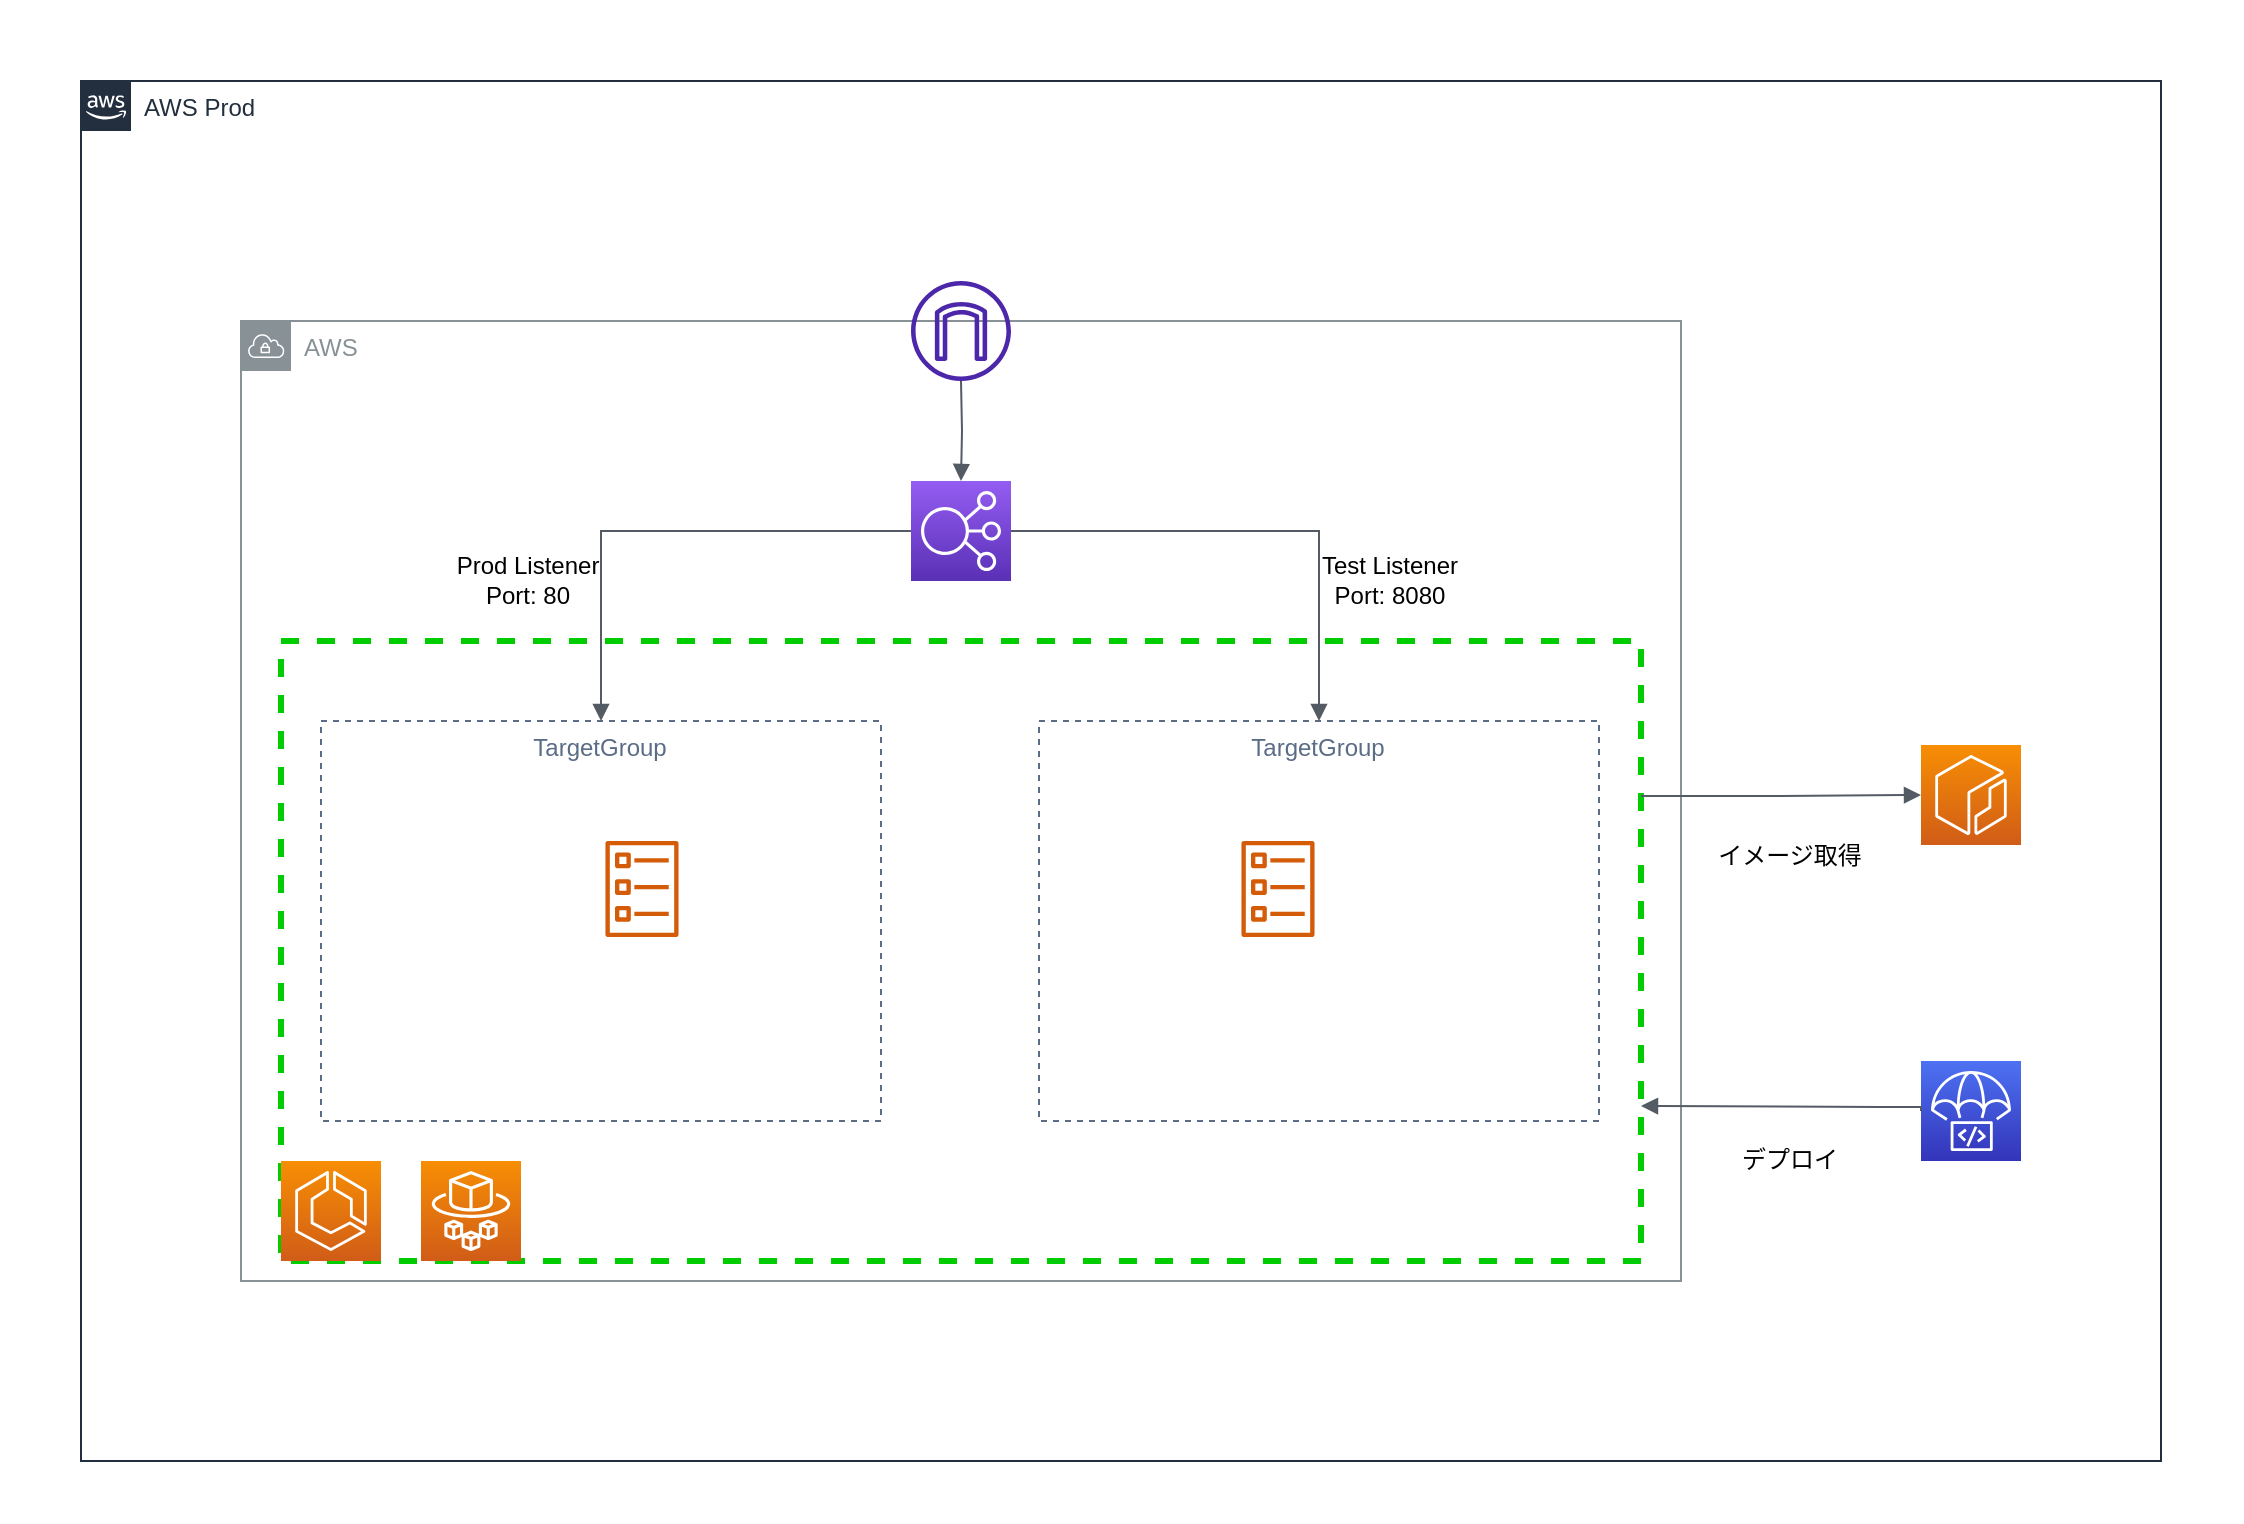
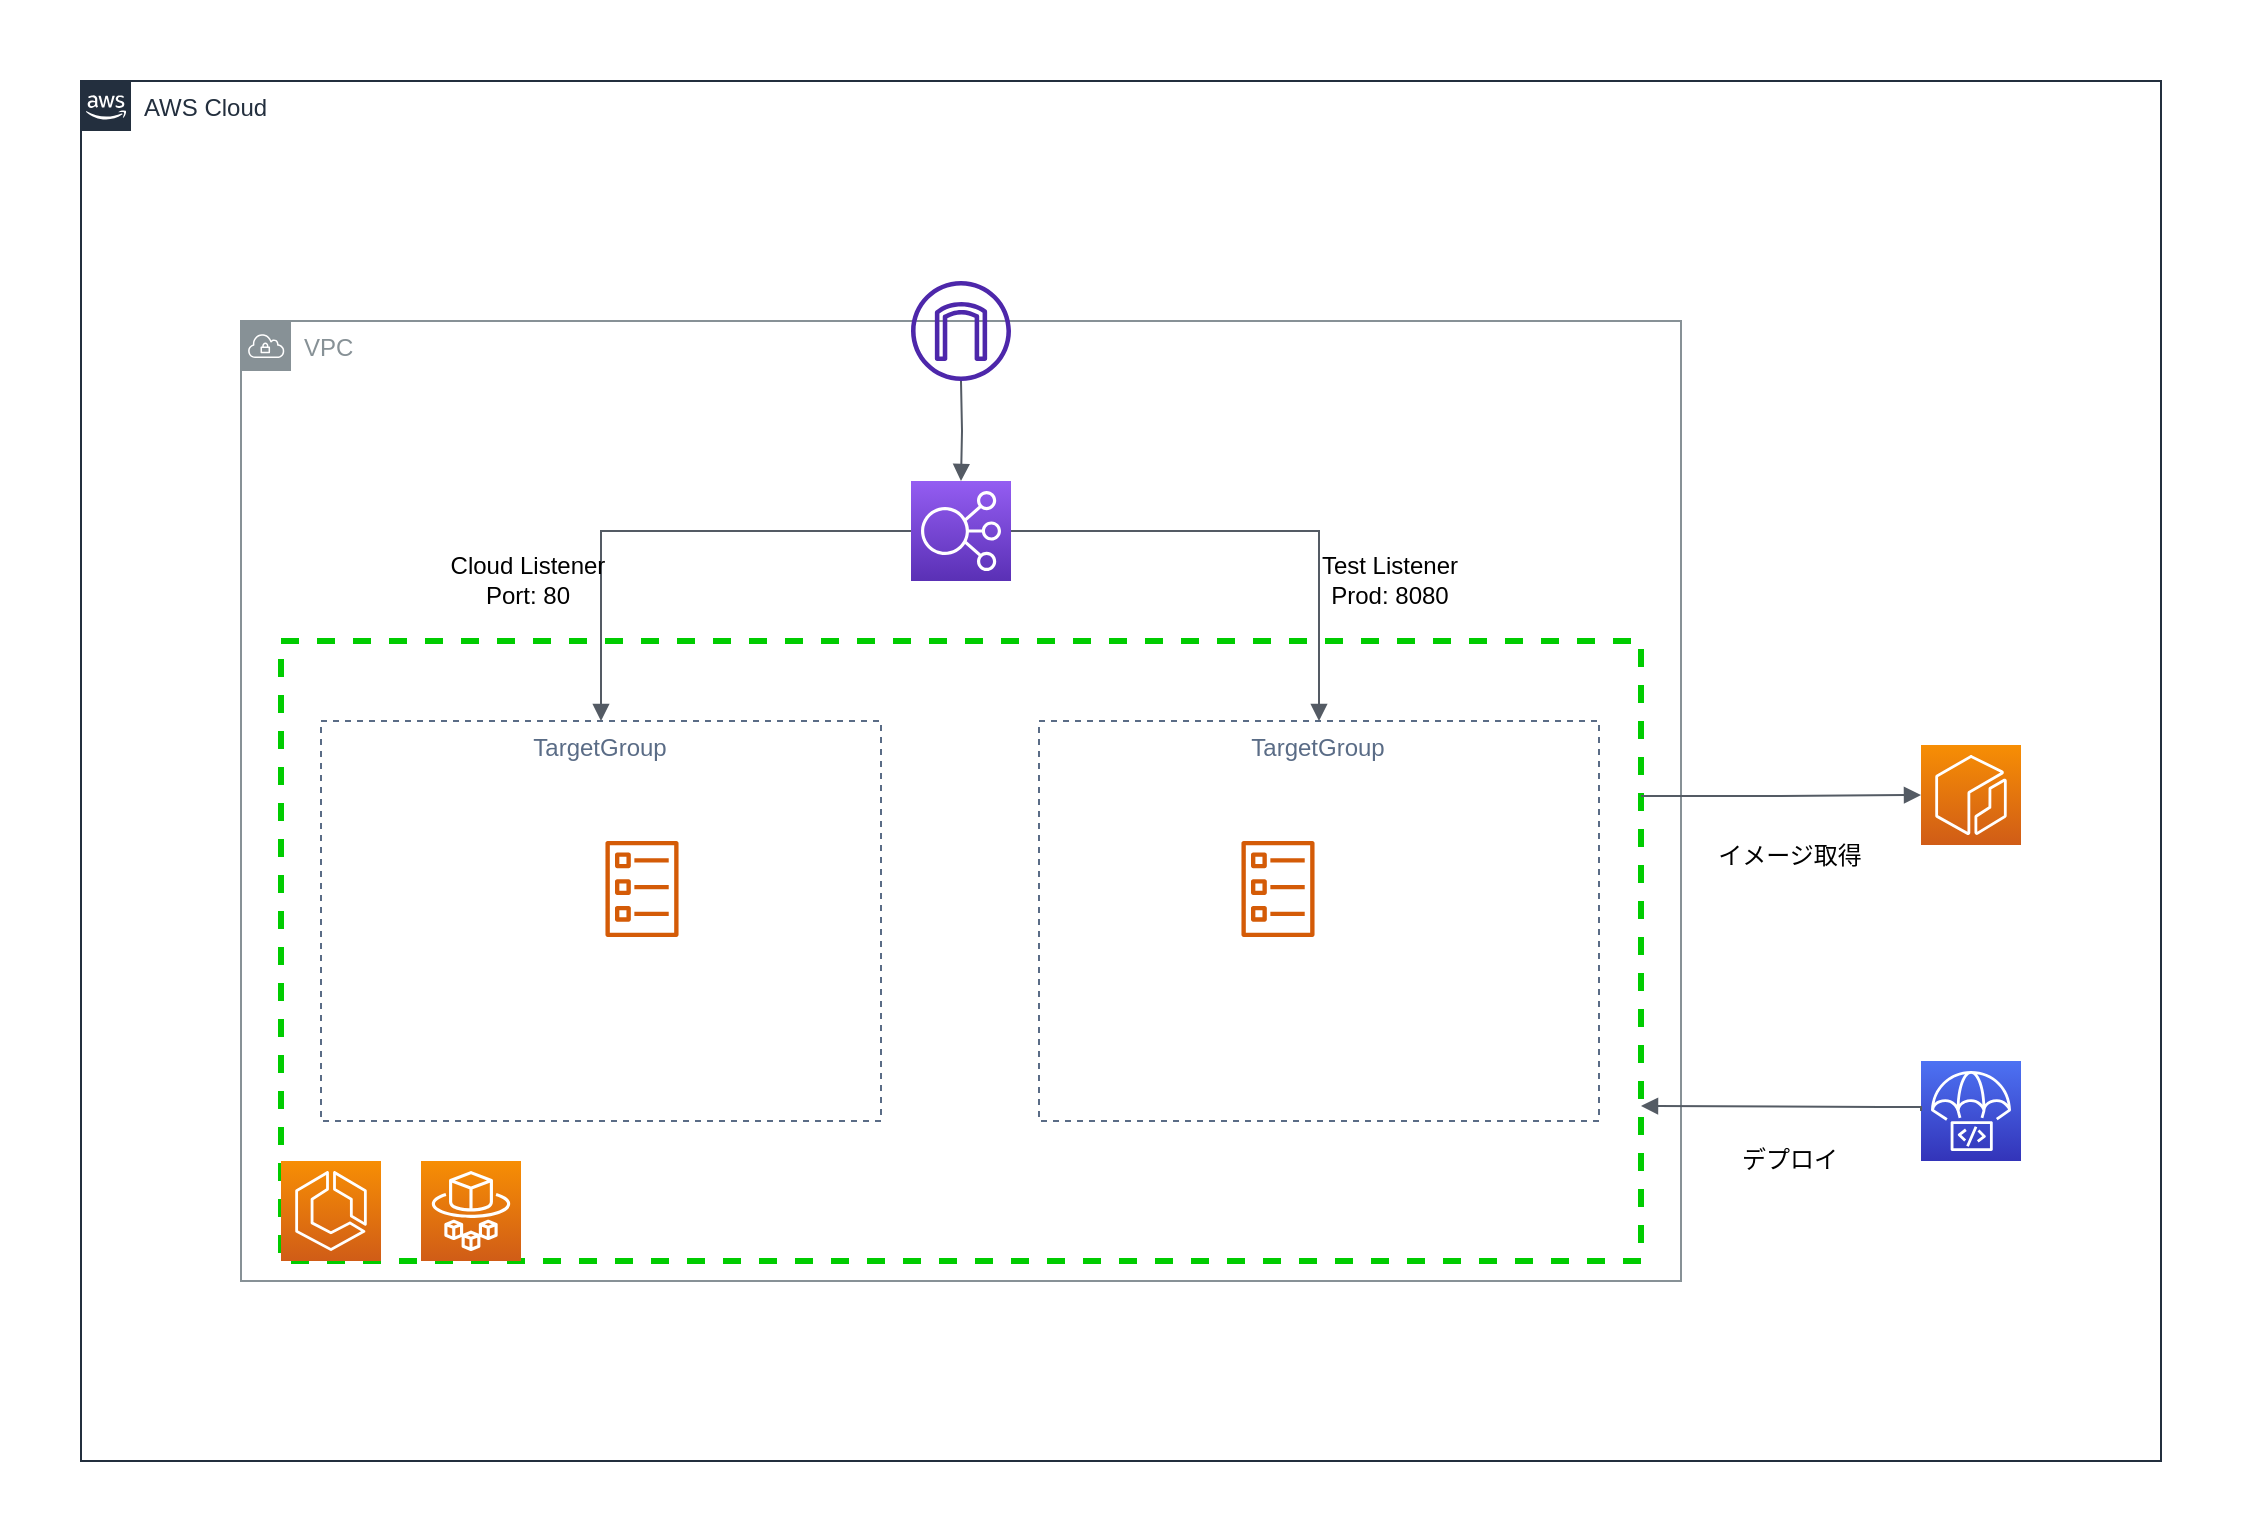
- <mxCell id="3" value="AWS Prod" style="points=[[0,0],[0.25,0],[0.5,0],[0.75,0],[1,0],[1,0.25],[1,0.5],[1,0.75],[1,1],[0.75,1],[0.5,1],[0.25,1],[0,1],[0,0.75],[0,0.5],[0,0.25]];outlineConnect=0;gradientColor=none;html=1;whiteSpace=wrap;fontSize=12;fontStyle=0;container=1;pointerEvents=0;collapsible=0;recursiveResize=0;shape=mxgraph.aws4.group;grIcon=mxgraph.aws4.group_aws_cloud_alt;strokeColor=#232F3E;fillColor=none;verticalAlign=top;align=left;spacingLeft=30;fontColor=#232F3E;dashed=0;" vertex="1" parent="1"><mxGeometry x="40" y="40" width="1040" height="690" as="geometry" /></mxCell>
+ <mxCell id="3" value="AWS Cloud" style="points=[[0,0],[0.25,0],[0.5,0],[0.75,0],[1,0],[1,0.25],[1,0.5],[1,0.75],[1,1],[0.75,1],[0.5,1],[0.25,1],[0,1],[0,0.75],[0,0.5],[0,0.25]];outlineConnect=0;gradientColor=none;html=1;whiteSpace=wrap;fontSize=12;fontStyle=0;container=1;pointerEvents=0;collapsible=0;recursiveResize=0;shape=mxgraph.aws4.group;grIcon=mxgraph.aws4.group_aws_cloud_alt;strokeColor=#232F3E;fillColor=none;verticalAlign=top;align=left;spacingLeft=30;fontColor=#232F3E;dashed=0;" vertex="1" parent="1"><mxGeometry x="40" y="40" width="1040" height="690" as="geometry" /></mxCell>
- <mxCell id="4" value="AWS" style="sketch=0;outlineConnect=0;gradientColor=none;html=1;whiteSpace=wrap;fontSize=12;fontStyle=0;shape=mxgraph.aws4.group;grIcon=mxgraph.aws4.group_vpc;strokeColor=#879196;fillColor=none;verticalAlign=top;align=left;spacingLeft=30;fontColor=#879196;dashed=0;" vertex="1" parent="3"><mxGeometry x="80" y="120" width="720" height="480" as="geometry" /></mxCell>
+ <mxCell id="4" value="VPC" style="sketch=0;outlineConnect=0;gradientColor=none;html=1;whiteSpace=wrap;fontSize=12;fontStyle=0;shape=mxgraph.aws4.group;grIcon=mxgraph.aws4.group_vpc;strokeColor=#879196;fillColor=none;verticalAlign=top;align=left;spacingLeft=30;fontColor=#879196;dashed=0;" vertex="1" parent="3"><mxGeometry x="80" y="120" width="720" height="480" as="geometry" /></mxCell>
- <mxCell id="18" value="Prod Listener&lt;br&gt;Port: 80" style="text;html=1;strokeColor=none;fillColor=none;align=center;verticalAlign=middle;whiteSpace=wrap;rounded=0;strokeWidth=3;" vertex="1" parent="3"><mxGeometry x="149" y="210" width="150" height="80" as="geometry" /></mxCell>
+ <mxCell id="18" value="Cloud Listener&lt;br&gt;Port: 80" style="text;html=1;strokeColor=none;fillColor=none;align=center;verticalAlign=middle;whiteSpace=wrap;rounded=0;strokeWidth=3;" vertex="1" parent="3"><mxGeometry x="149" y="210" width="150" height="80" as="geometry" /></mxCell>
- <mxCell id="19" value="Test Listener&lt;br&gt;Port: 8080" style="text;html=1;strokeColor=none;fillColor=none;align=center;verticalAlign=middle;whiteSpace=wrap;rounded=0;strokeWidth=3;" vertex="1" parent="3"><mxGeometry x="580" y="210" width="150" height="80" as="geometry" /></mxCell>
+ <mxCell id="19" value="Test Listener&lt;br&gt;Prod: 8080" style="text;html=1;strokeColor=none;fillColor=none;align=center;verticalAlign=middle;whiteSpace=wrap;rounded=0;strokeWidth=3;" vertex="1" parent="3"><mxGeometry x="580" y="210" width="150" height="80" as="geometry" /></mxCell>
